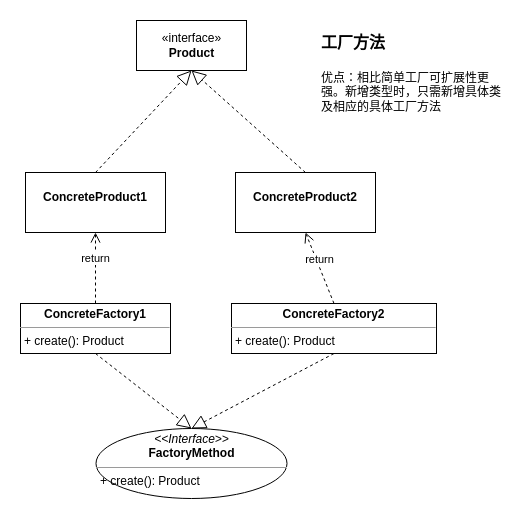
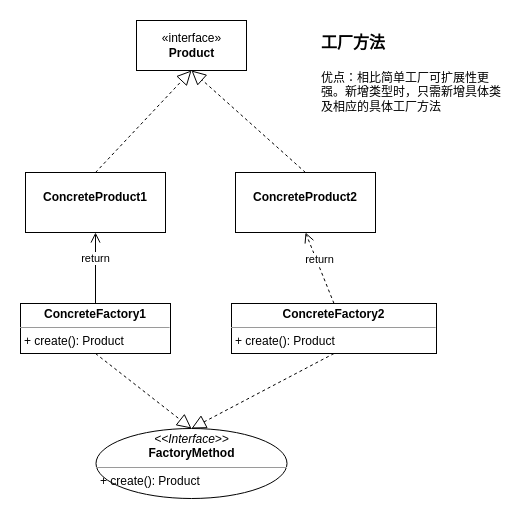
- <mxCell id="12" value="return" style="html=1;verticalAlign=bottom;endArrow=open;dashed=1;endSize=8;exitX=0.5;exitY=0;exitDx=0;exitDy=0;entryX=0.5;entryY=1;entryDx=0;entryDy=0;" edge="1" parent="1" source="10" target="3"><mxGeometry relative="1" as="geometry"><mxPoint x="196" y="242" as="sourcePoint" /><mxPoint x="116" y="242" as="targetPoint" /></mxGeometry></mxCell>
+ <mxCell id="12" value="return" style="html=1;verticalAlign=bottom;endArrow=open;dashed=0;endSize=8;exitX=0.5;exitY=0;exitDx=0;exitDy=0;entryX=0.5;entryY=1;entryDx=0;entryDy=0;" edge="1" parent="1" source="10" target="3"><mxGeometry relative="1" as="geometry"><mxPoint x="196" y="242" as="sourcePoint" /><mxPoint x="116" y="242" as="targetPoint" /></mxGeometry></mxCell>
